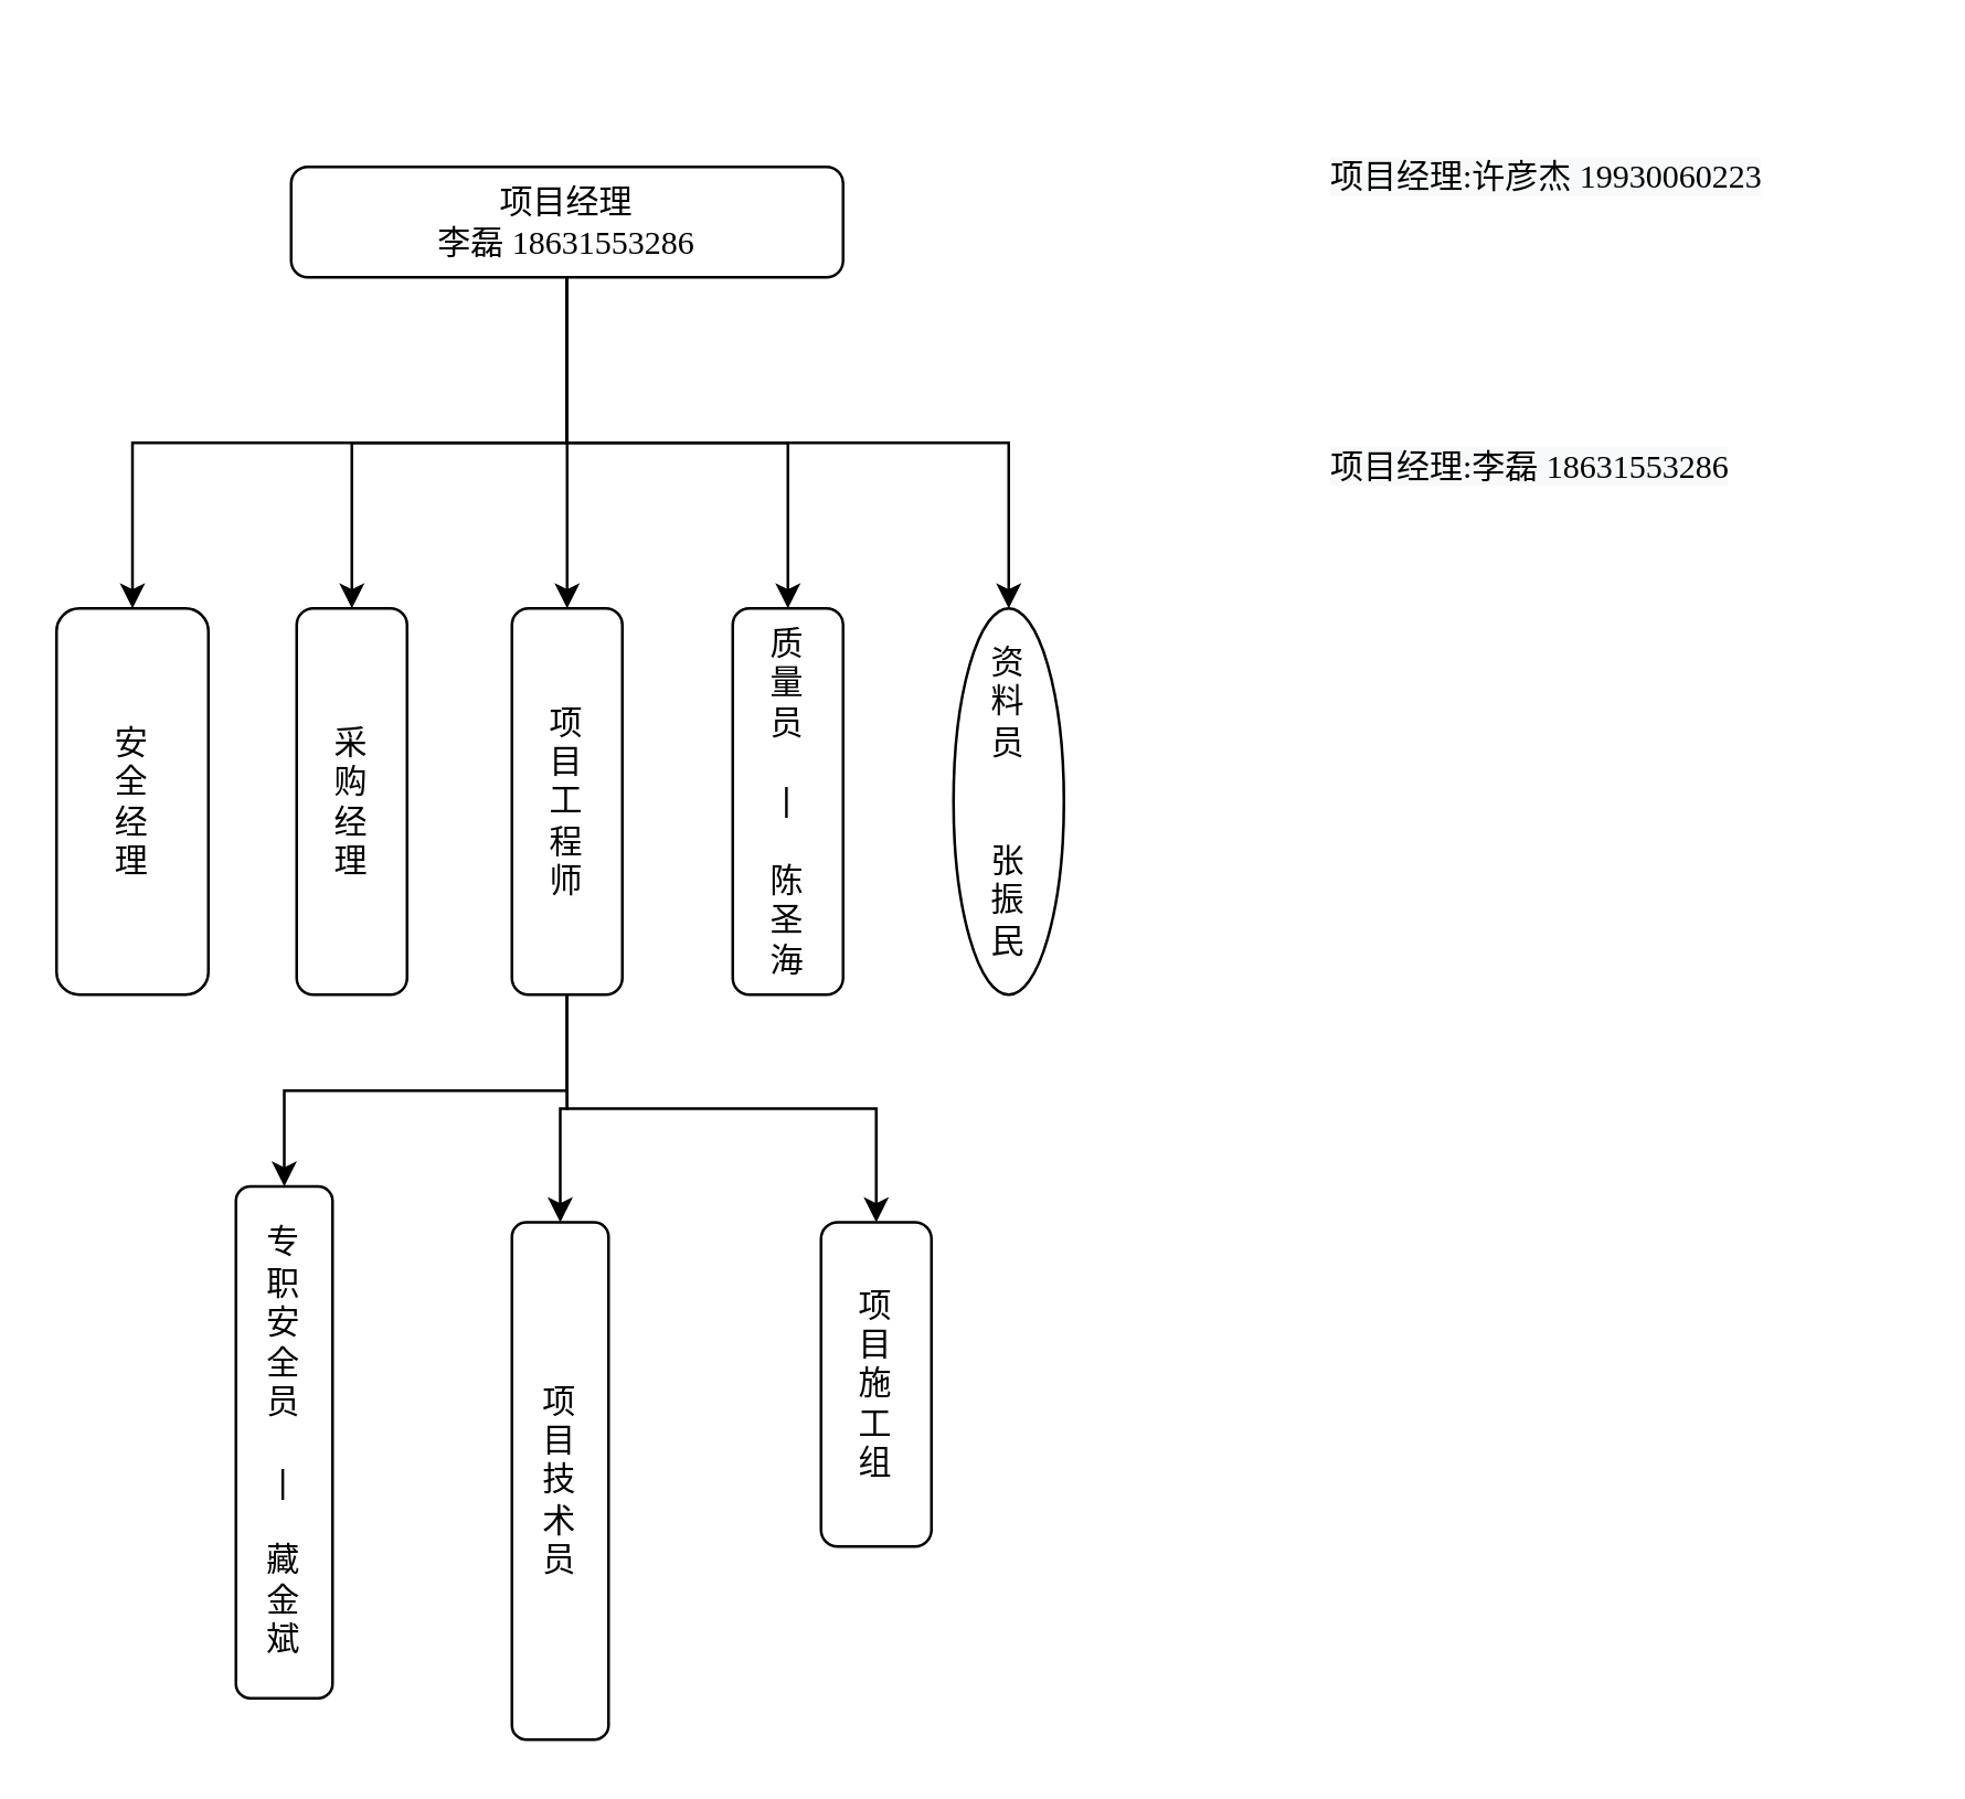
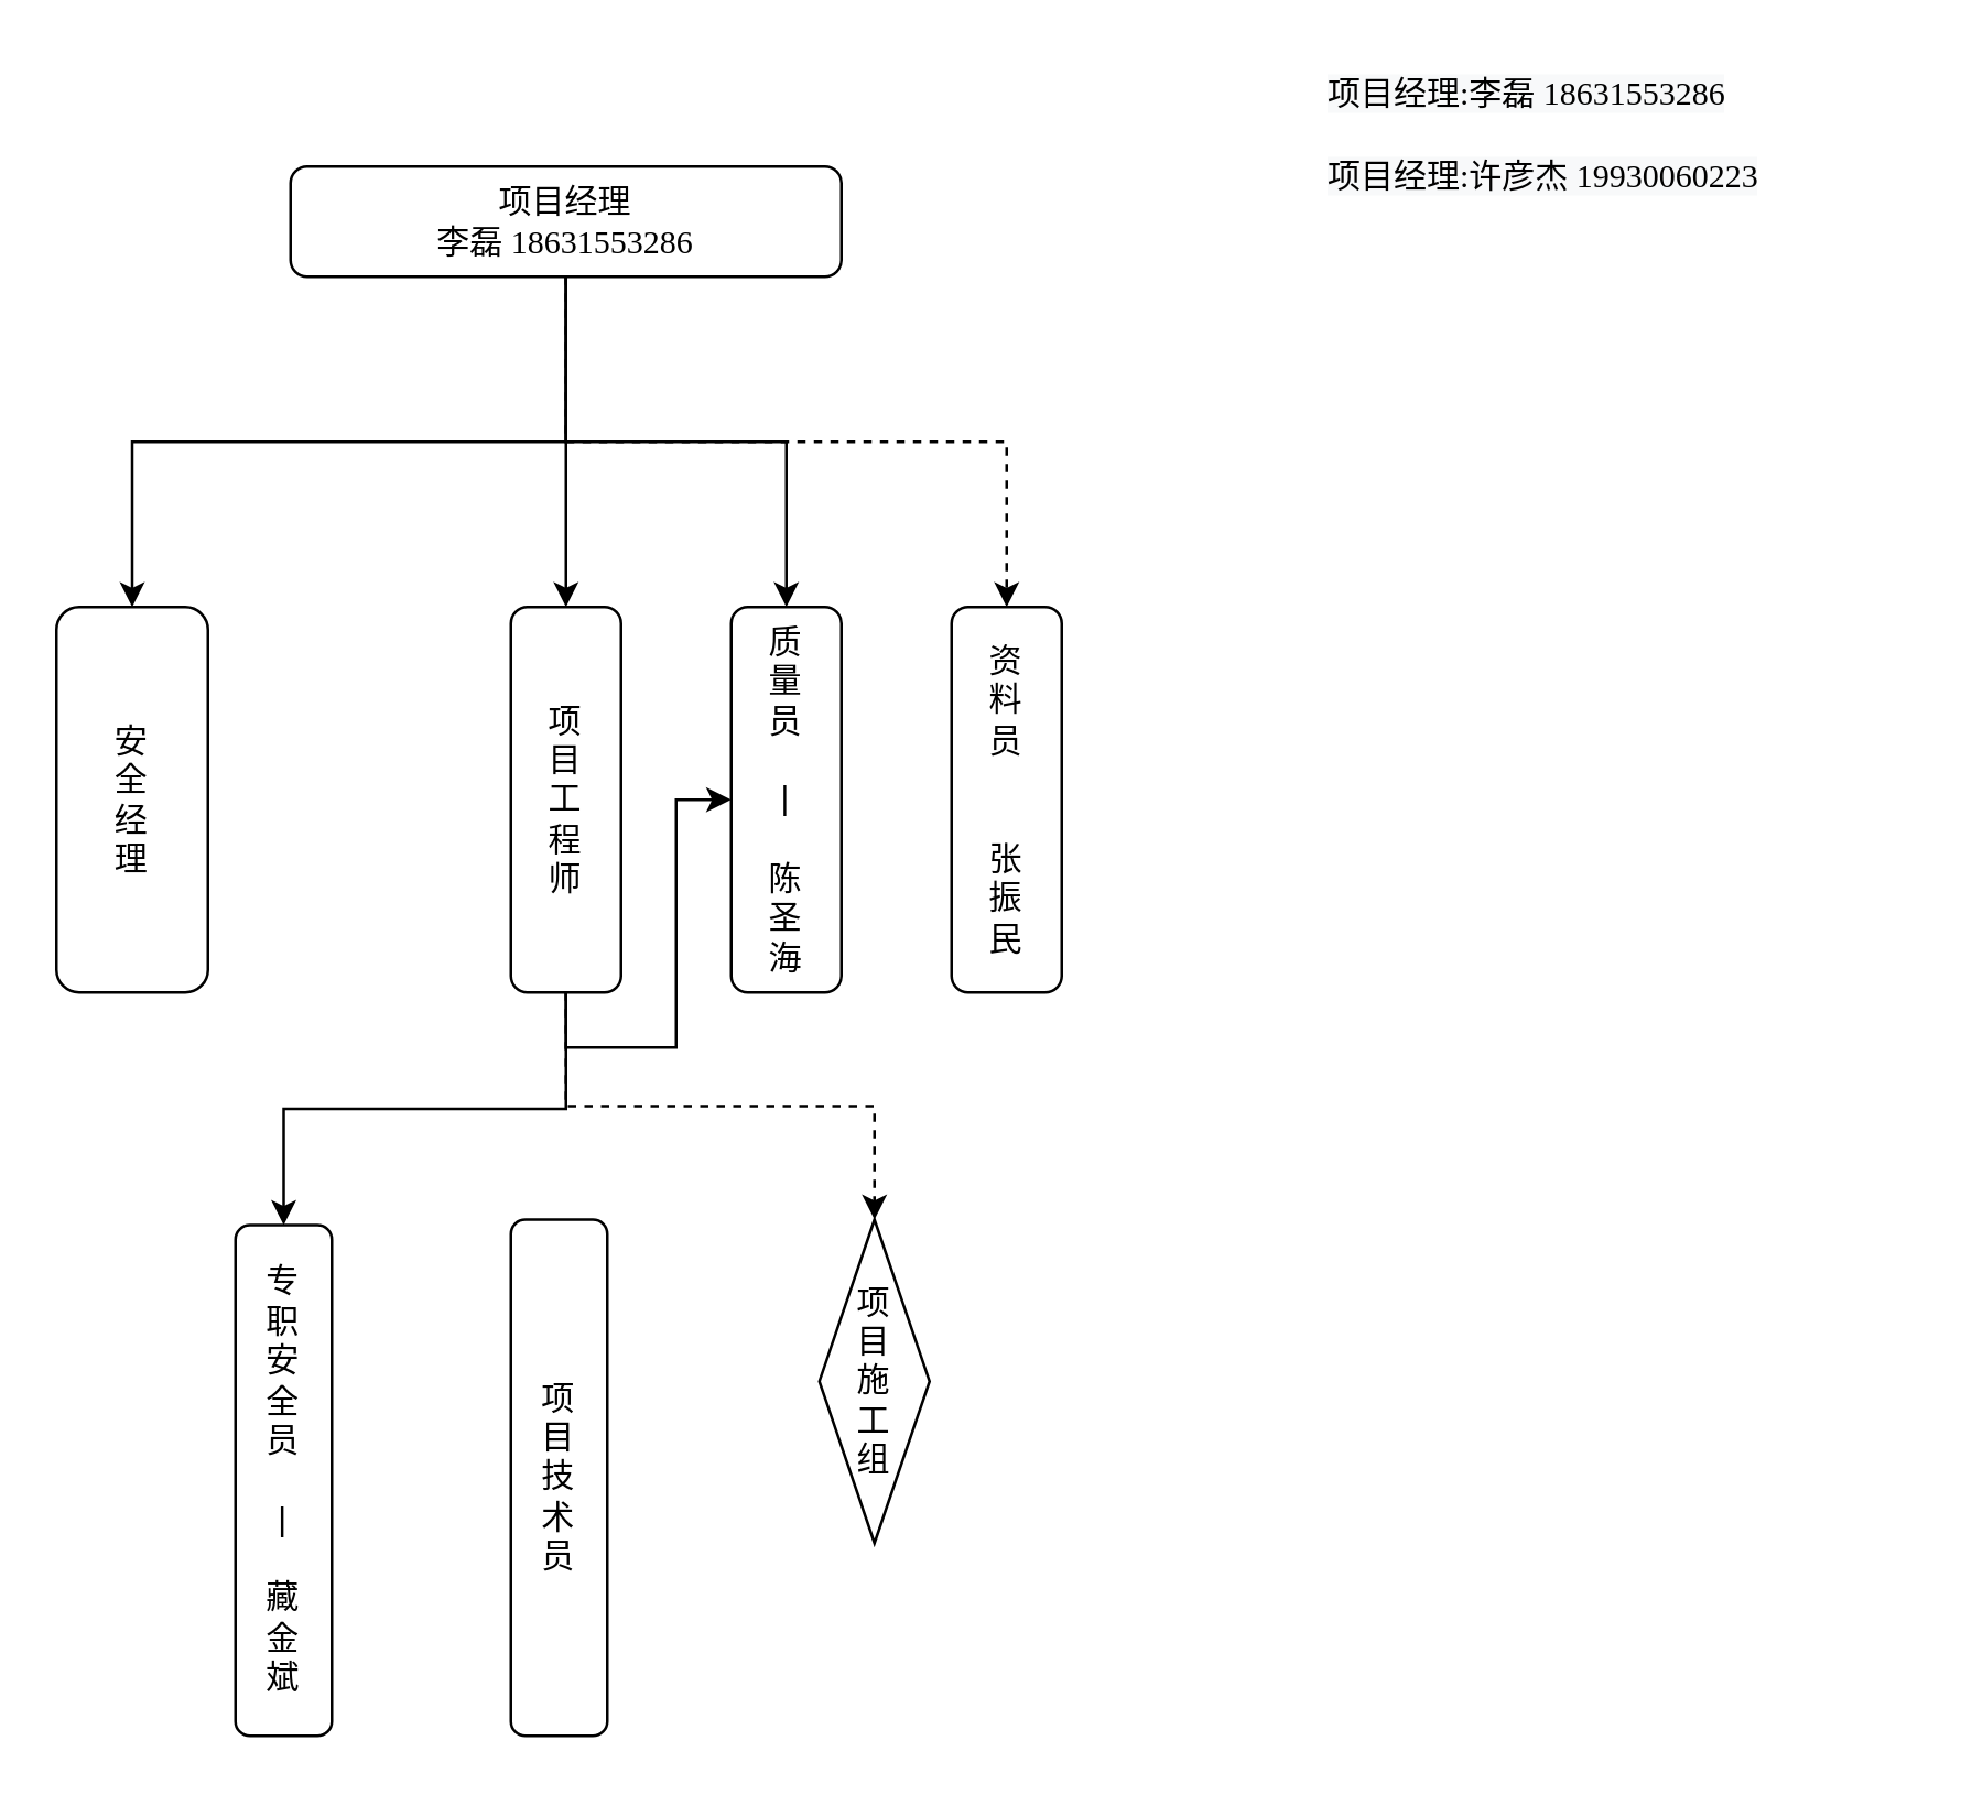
- <mxCell id="6" style="edgeStyle=orthogonalEdgeStyle;rounded=0;orthogonalLoop=1;jettySize=auto;html=1;exitX=0.5;exitY=1;exitDx=0;exitDy=0;entryX=0.5;entryY=0;entryDx=0;entryDy=0;" parent="1" source="7" target="18" edge="1"><mxGeometry relative="1" as="geometry" /></mxCell>
+ <mxCell id="6" style="edgeStyle=orthogonalEdgeStyle;rounded=0;orthogonalLoop=1;jettySize=auto;html=1;exitX=0.5;exitY=1;exitDx=0;exitDy=0;entryX=0.5;entryY=0;entryDx=0;entryDy=0;dashed=1;" parent="1" source="7" target="18" edge="1"><mxGeometry relative="1" as="geometry" /></mxCell>
- <mxCell id="19" value="&lt;span style=&quot;color: rgb(0 , 0 , 0) ; font-family: &amp;#34;verdana&amp;#34; ; font-size: 12px ; font-style: normal ; font-weight: 400 ; letter-spacing: normal ; text-align: center ; text-indent: 0px ; text-transform: none ; word-spacing: 0px ; background-color: rgb(248 , 249 , 250) ; display: inline ; float: none&quot;&gt;项目经理:李磊 18631553286&lt;/span&gt;" style="text;whiteSpace=wrap;html=1;" parent="1" vertex="1"><mxGeometry x="480" y="155" width="190" height="30" as="geometry" /></mxCell>
+ <mxCell id="19" value="&lt;span style=&quot;color: rgb(0 , 0 , 0) ; font-family: &amp;#34;verdana&amp;#34; ; font-size: 12px ; font-style: normal ; font-weight: 400 ; letter-spacing: normal ; text-align: center ; text-indent: 0px ; text-transform: none ; word-spacing: 0px ; background-color: rgb(248 , 249 , 250) ; display: inline ; float: none&quot;&gt;项目经理:李磊 18631553286&lt;/span&gt;" style="text;whiteSpace=wrap;html=1;" parent="1" vertex="1"><mxGeometry x="480" y="20" width="190" height="30" as="geometry" /></mxCell>
- <mxCell id="3" style="edgeStyle=orthogonalEdgeStyle;rounded=0;orthogonalLoop=1;jettySize=auto;html=1;exitX=0.5;exitY=1;exitDx=0;exitDy=0;" parent="1" source="7" target="9" edge="1"><mxGeometry relative="1" as="geometry" /></mxCell>
- <mxCell id="9" value="采&lt;br&gt;购&lt;br&gt;经&lt;br&gt;理" style="rounded=1;whiteSpace=wrap;html=1;" parent="1" vertex="1"><mxGeometry x="107" y="220" width="40" height="140" as="geometry" /></mxCell>
- <mxCell id="18" value="资&lt;br&gt;料&lt;br&gt;员&lt;br&gt;&lt;br&gt;&lt;br&gt;张&lt;br&gt;振&lt;br&gt;民" style="ellipse;whiteSpace=wrap;html=1;" parent="1" vertex="1"><mxGeometry x="345" y="220" width="40" height="140" as="geometry" /></mxCell>
+ <mxCell id="18" value="资&lt;br&gt;料&lt;br&gt;员&lt;br&gt;&lt;br&gt;&lt;br&gt;张&lt;br&gt;振&lt;br&gt;民" style="rounded=1;whiteSpace=wrap;html=1;" parent="1" vertex="1"><mxGeometry x="345" y="220" width="40" height="140" as="geometry" /></mxCell>
- <mxCell id="10" value="" style="edgeStyle=orthogonalEdgeStyle;rounded=0;orthogonalLoop=1;jettySize=auto;html=1;exitX=0.5;exitY=1;exitDx=0;exitDy=0;" parent="1" source="13" target="15" edge="1"><mxGeometry relative="1" as="geometry" /></mxCell>
+ <mxCell id="10" value="" style="edgeStyle=orthogonalEdgeStyle;rounded=0;orthogonalLoop=1;jettySize=auto;html=1;exitX=0.5;exitY=1;exitDx=0;exitDy=0;dashed=1;" parent="1" source="13" target="15" edge="1"><mxGeometry relative="1" as="geometry" /></mxCell>
- <mxCell id="12" style="edgeStyle=orthogonalEdgeStyle;rounded=0;orthogonalLoop=1;jettySize=auto;html=1;entryX=0.5;entryY=0;entryDx=0;entryDy=0;exitX=0.5;exitY=1;exitDx=0;exitDy=0;" parent="1" source="13" target="17" edge="1"><mxGeometry relative="1" as="geometry" /></mxCell>
+ <mxCell id="12" style="edgeStyle=orthogonalEdgeStyle;rounded=0;orthogonalLoop=1;jettySize=auto;html=1;exitX=0.5;exitY=1;exitDx=0;exitDy=0;" parent="1" source="13" target="14" edge="1"><mxGeometry relative="1" as="geometry" /></mxCell>
- <mxCell id="15" value="项&lt;br&gt;目&lt;br&gt;施&lt;br&gt;工&lt;br&gt;组" style="whiteSpace=wrap;html=1;rounded=1;" parent="1" vertex="1"><mxGeometry x="297" y="442.5" width="40" height="117.5" as="geometry" /></mxCell>
+ <mxCell id="15" value="项&lt;br&gt;目&lt;br&gt;施&lt;br&gt;工&lt;br&gt;组" style="rhombus;whiteSpace=wrap;html=1;" parent="1" vertex="1"><mxGeometry x="297" y="442.5" width="40" height="117.5" as="geometry" /></mxCell>
- <mxCell id="16" value="专&lt;br&gt;职&lt;br&gt;安&lt;br&gt;全&lt;br&gt;员&lt;br&gt;&lt;br&gt;|&lt;br&gt;&lt;br&gt;藏&lt;br&gt;金&lt;br&gt;斌" style="rounded=1;whiteSpace=wrap;html=1;" parent="1" vertex="1"><mxGeometry x="85" y="429.5" width="35" height="185.5" as="geometry" /></mxCell>
+ <mxCell id="16" value="专&lt;br&gt;职&lt;br&gt;安&lt;br&gt;全&lt;br&gt;员&lt;br&gt;&lt;br&gt;|&lt;br&gt;&lt;br&gt;藏&lt;br&gt;金&lt;br&gt;斌" style="rounded=1;whiteSpace=wrap;html=1;" parent="1" vertex="1"><mxGeometry x="85" y="444.5" width="35" height="185.5" as="geometry" /></mxCell>
